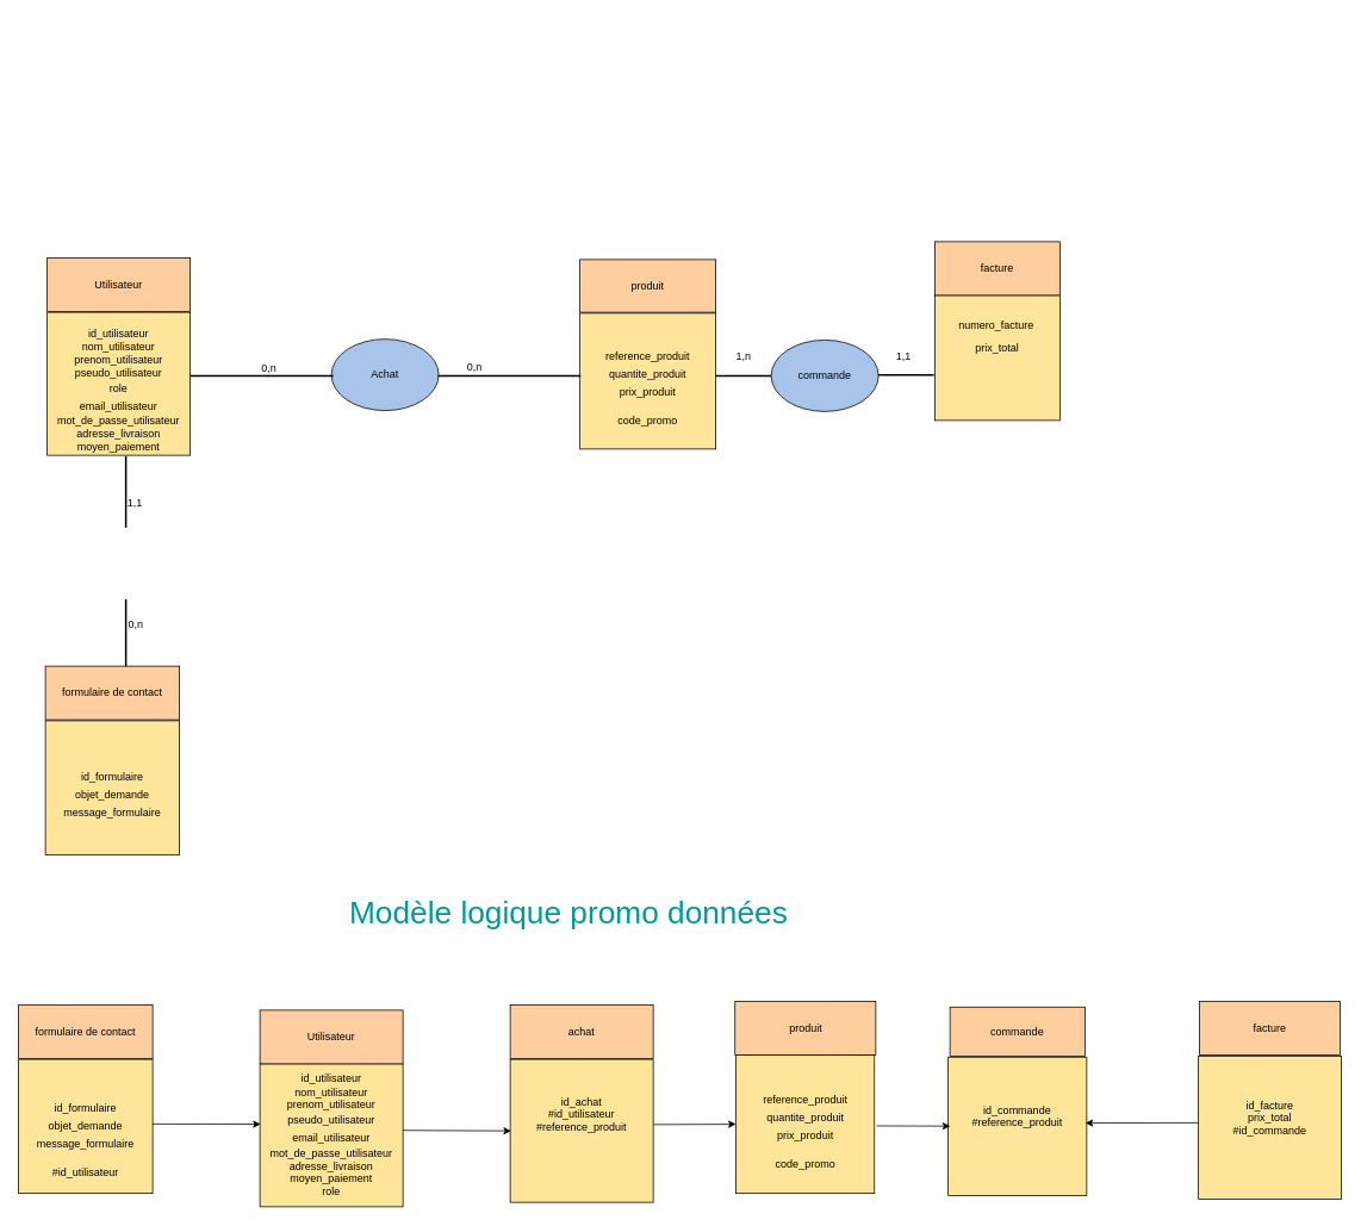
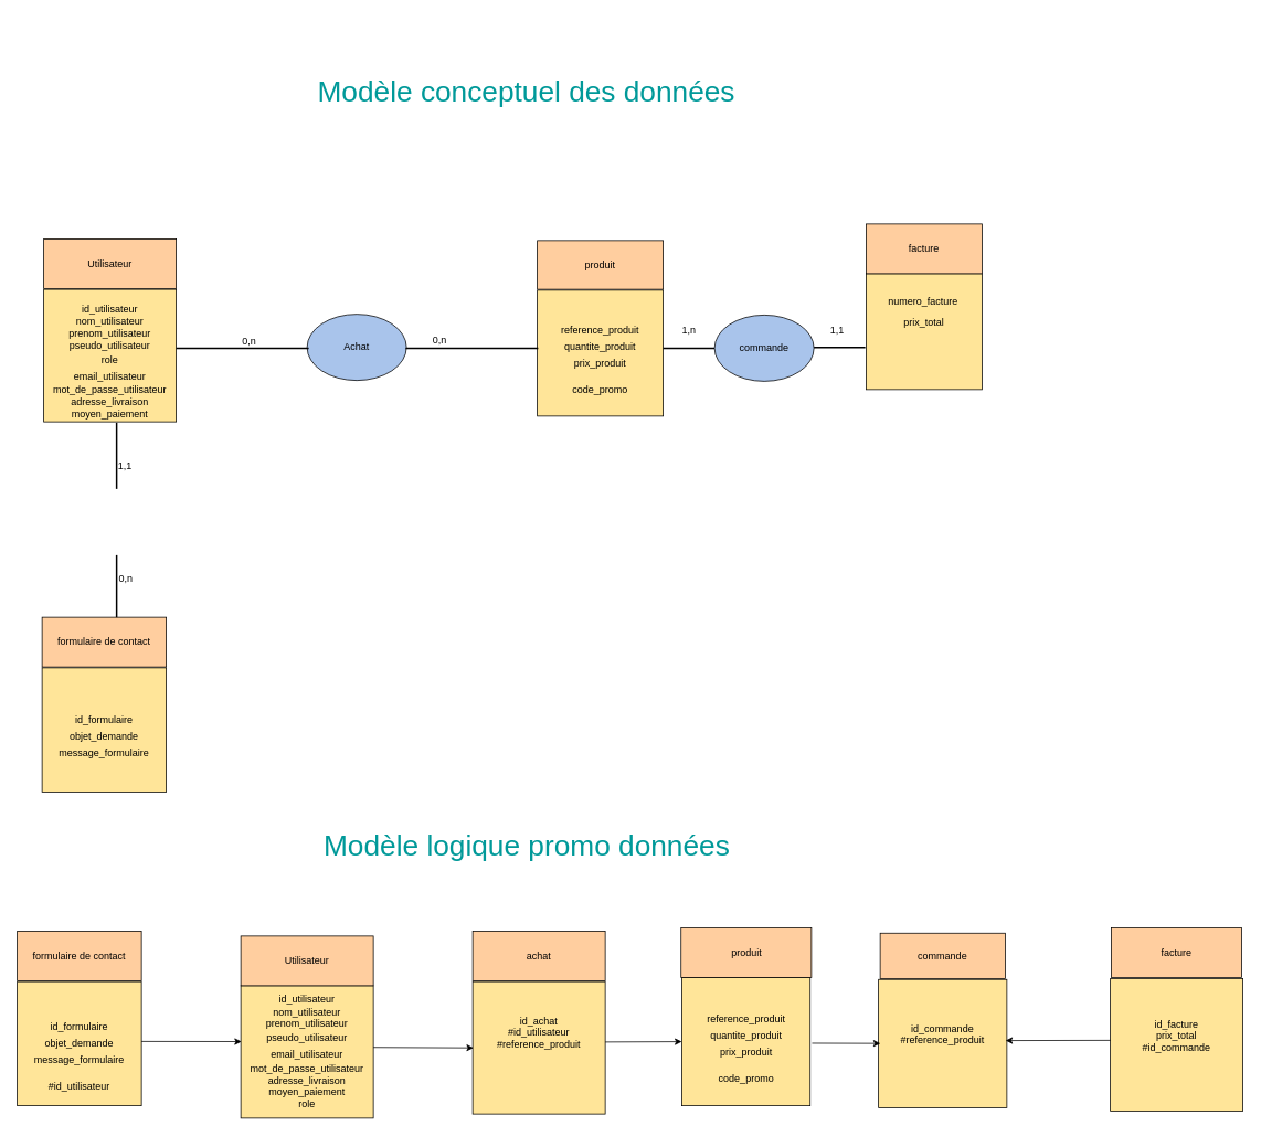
+ <mxCell id="42" value="&lt;font color=&quot;#009999&quot; style=&quot;font-size: 35px;&quot;&gt;Modèle conceptuel des données&lt;/font&gt;" style="text;html=1;strokeColor=none;fillColor=none;align=center;verticalAlign=middle;whiteSpace=wrap;rounded=0;" vertex="1" parent="1"><mxGeometry x="30" y="20" width="1210" height="180" as="geometry" /></mxCell>
